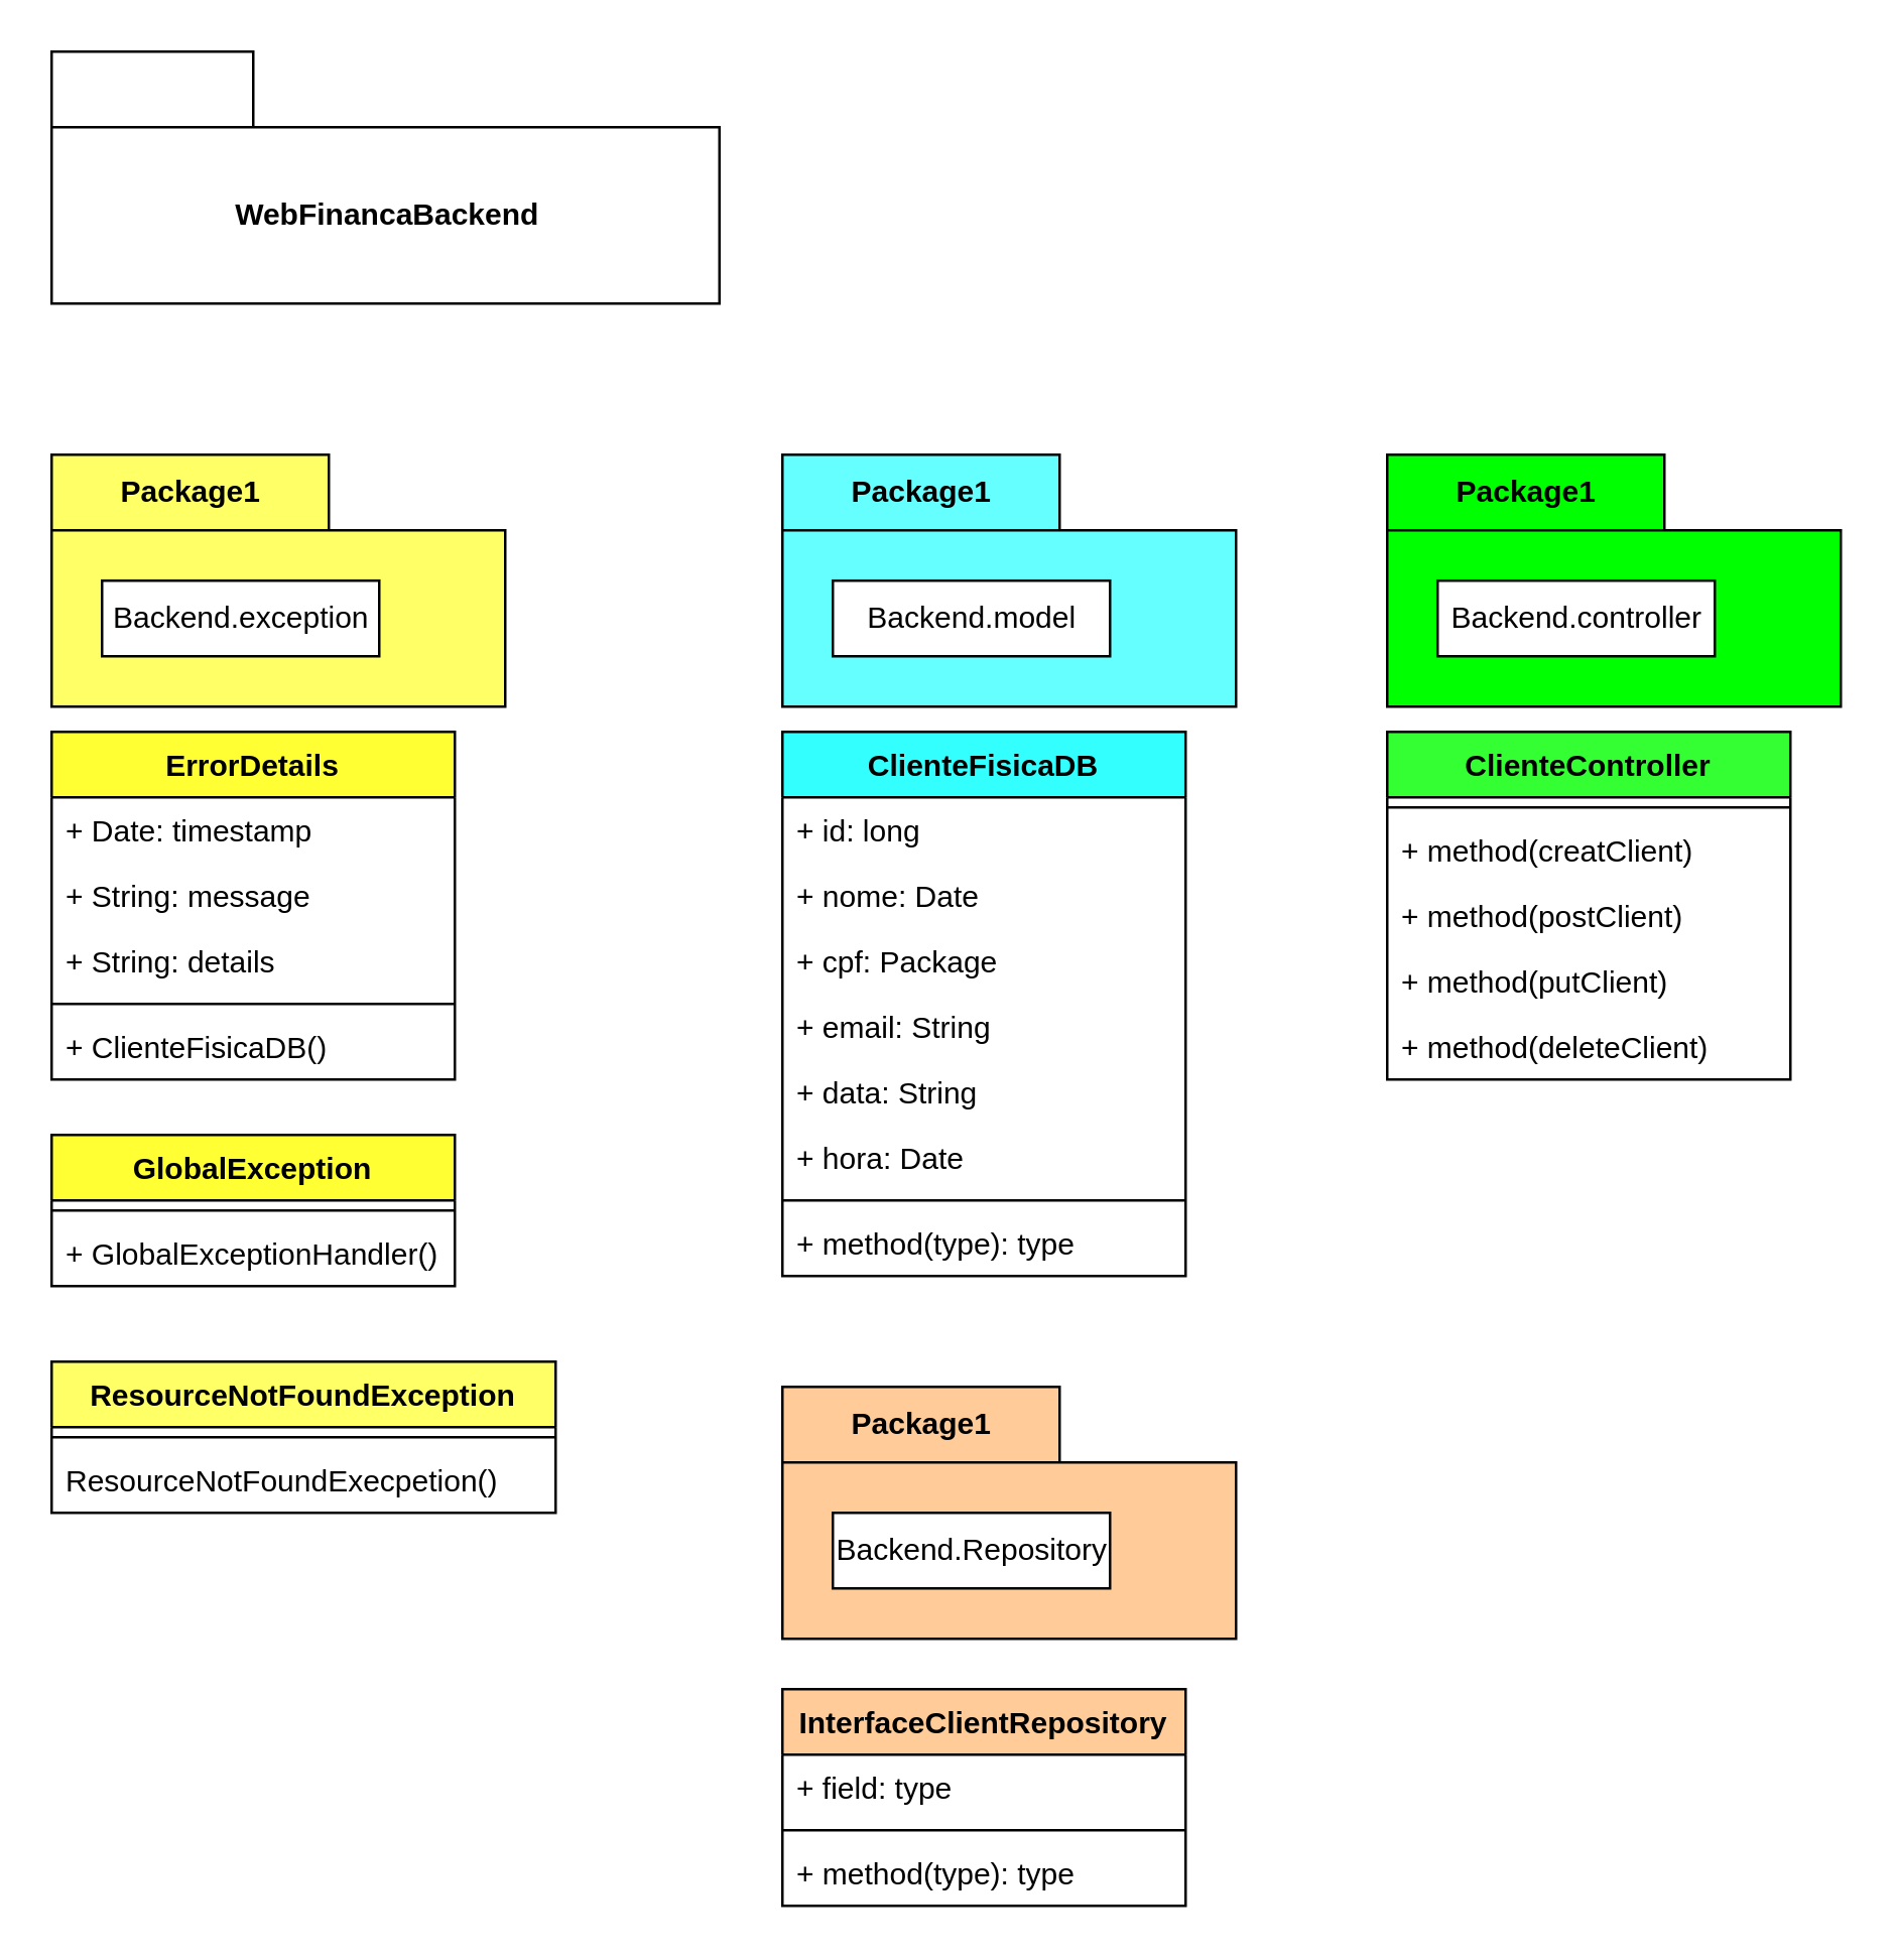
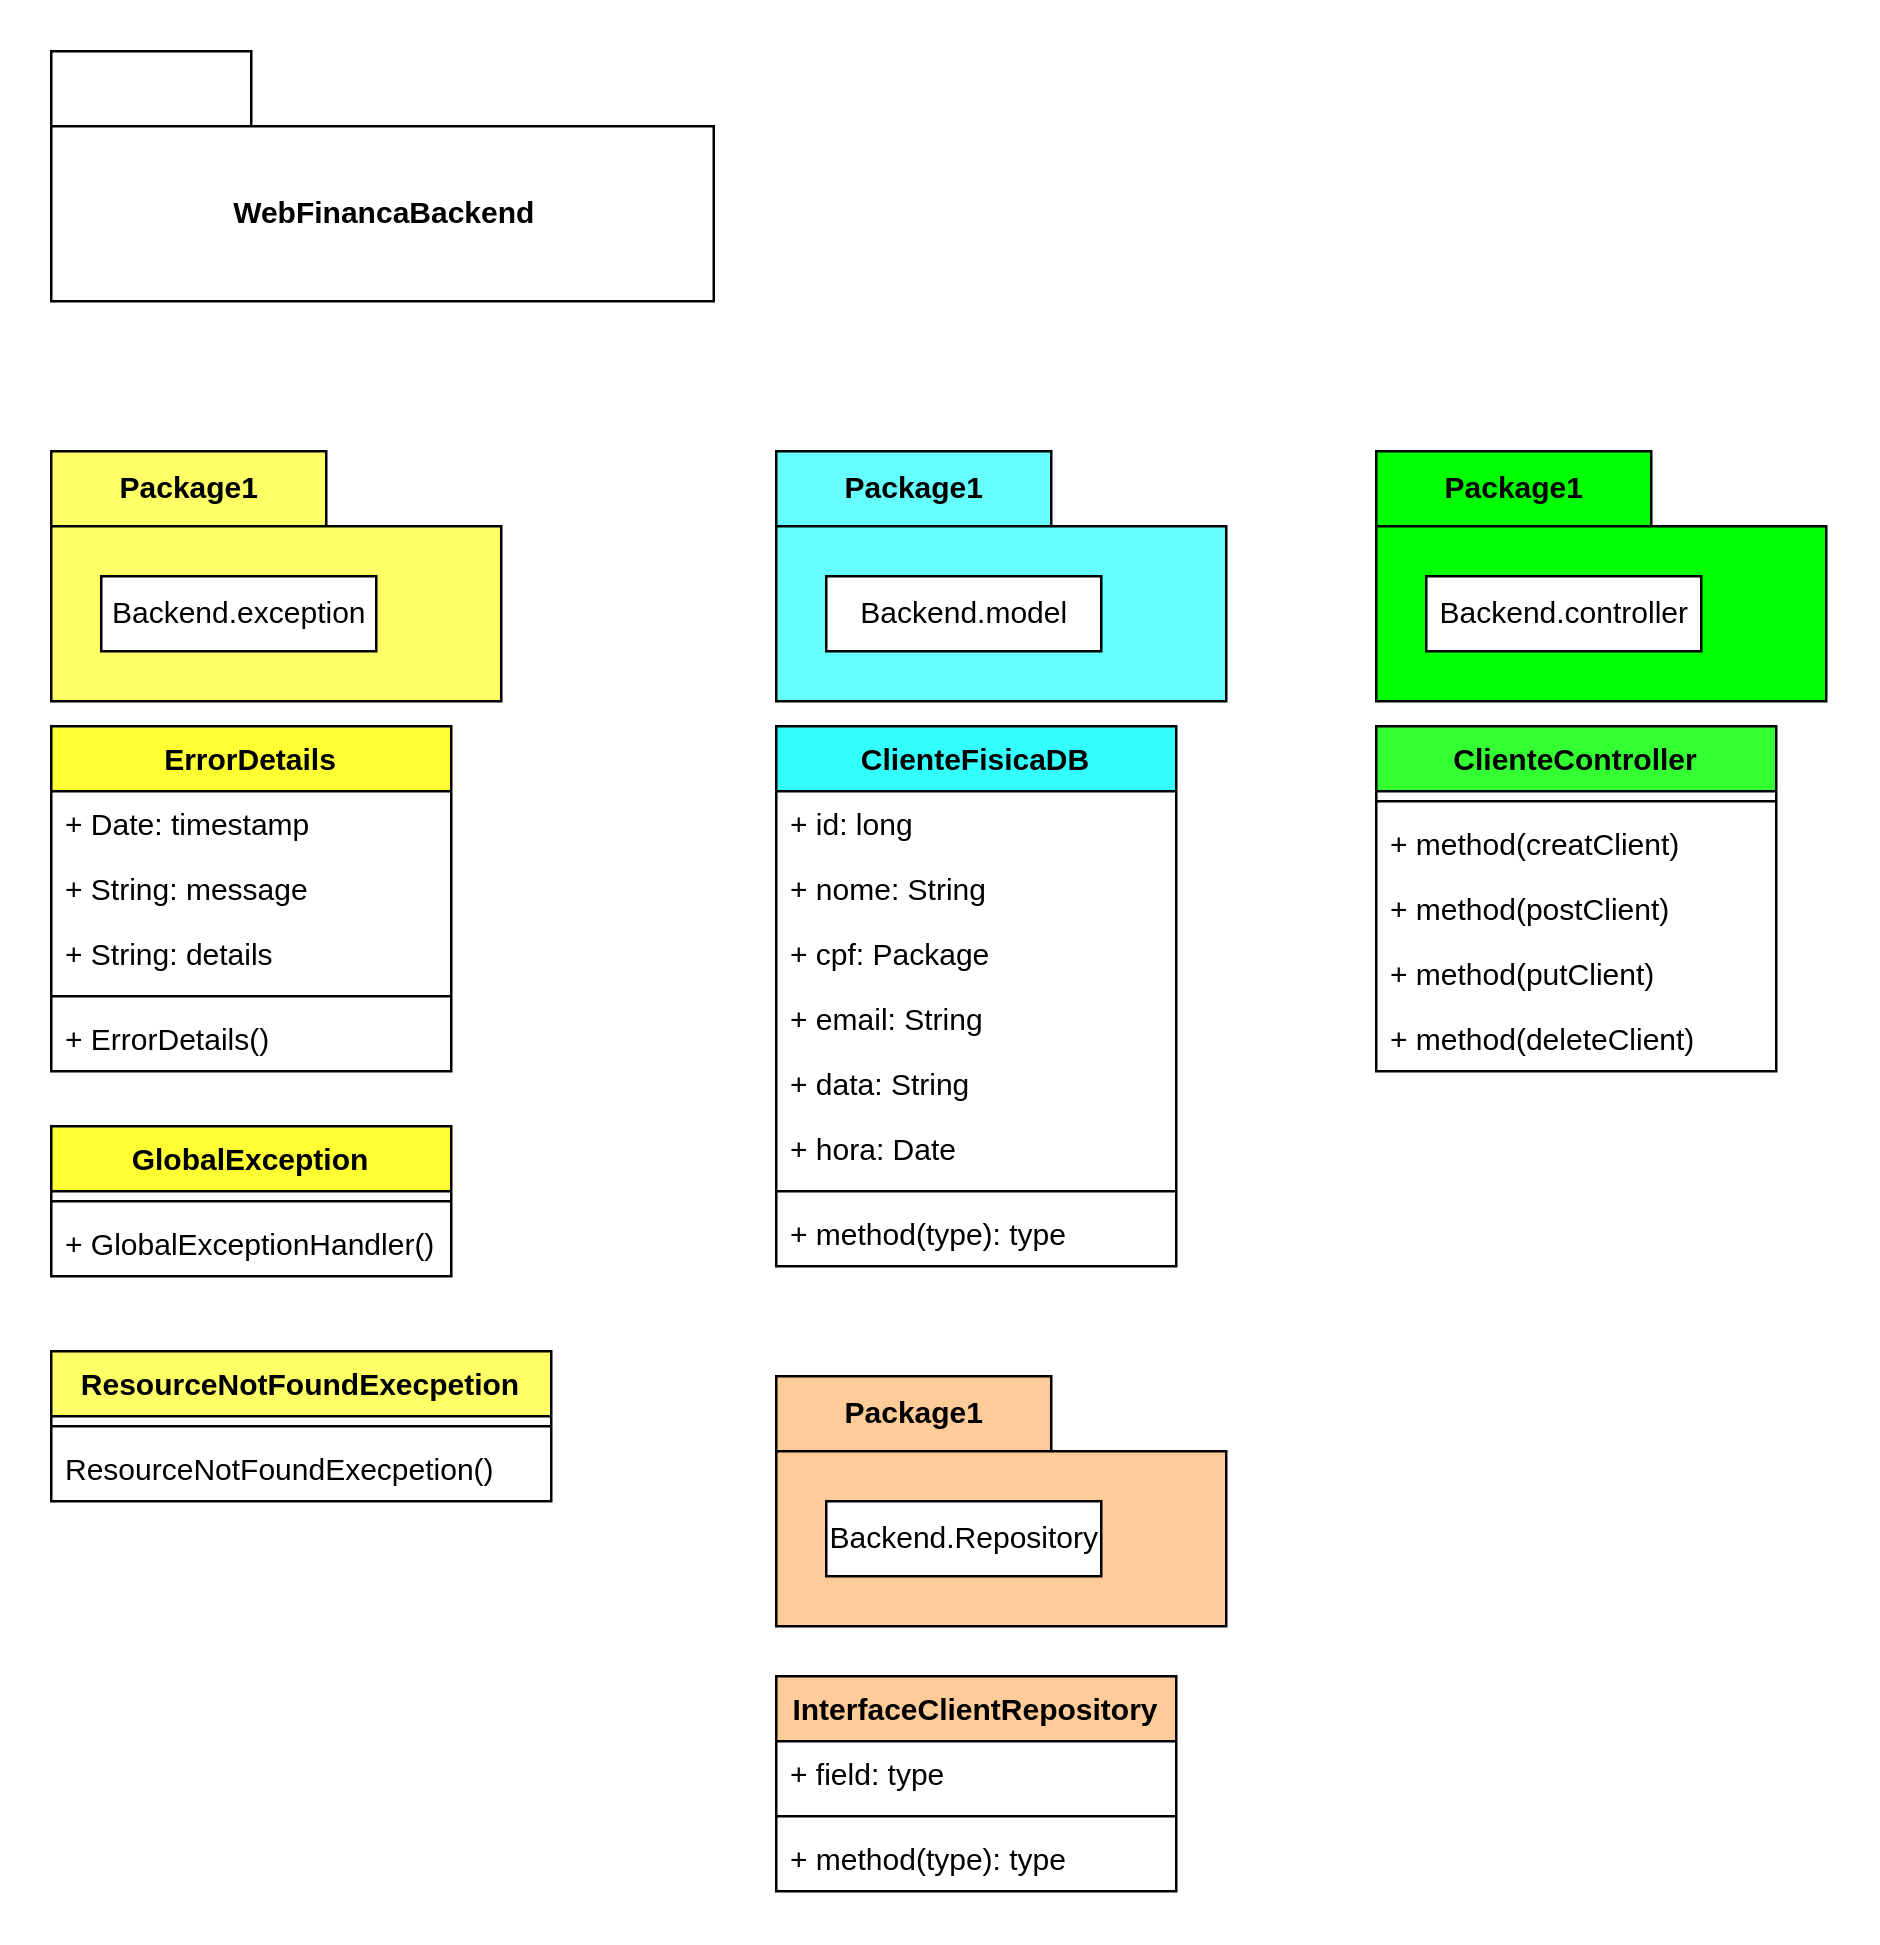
- <mxCell id="21" value="+ nome: Date" style="text;strokeColor=none;fillColor=none;align=left;verticalAlign=top;spacingLeft=4;spacingRight=4;overflow=hidden;rotatable=0;points=[[0,0.5],[1,0.5]];portConstraint=eastwest;" vertex="1" parent="19"><mxGeometry y="52" width="160" height="26" as="geometry" /></mxCell>
+ <mxCell id="21" value="+ nome: String" style="text;strokeColor=none;fillColor=none;align=left;verticalAlign=top;spacingLeft=4;spacingRight=4;overflow=hidden;rotatable=0;points=[[0,0.5],[1,0.5]];portConstraint=eastwest;" vertex="1" parent="19"><mxGeometry y="52" width="160" height="26" as="geometry" /></mxCell>
- <mxCell id="10" value="+ ClienteFisicaDB()" style="text;strokeColor=none;fillColor=none;align=left;verticalAlign=top;spacingLeft=4;spacingRight=4;overflow=hidden;rotatable=0;points=[[0,0.5],[1,0.5]];portConstraint=eastwest;" vertex="1" parent="5"><mxGeometry y="112" width="160" height="26" as="geometry" /></mxCell>
+ <mxCell id="10" value="+ ErrorDetails()" style="text;strokeColor=none;fillColor=none;align=left;verticalAlign=top;spacingLeft=4;spacingRight=4;overflow=hidden;rotatable=0;points=[[0,0.5],[1,0.5]];portConstraint=eastwest;" vertex="1" parent="5"><mxGeometry y="112" width="160" height="26" as="geometry" /></mxCell>
- <mxCell id="14" value="ResourceNotFoundException" style="swimlane;fontStyle=1;align=center;verticalAlign=top;childLayout=stackLayout;horizontal=1;startSize=26;horizontalStack=0;resizeParent=1;resizeParentMax=0;resizeLast=0;collapsible=1;marginBottom=0;fillColor=#FFFF66;" vertex="1" parent="1"><mxGeometry x="20" y="540" width="200" height="60" as="geometry" /></mxCell>
+ <mxCell id="14" value="ResourceNotFoundExecpetion" style="swimlane;fontStyle=1;align=center;verticalAlign=top;childLayout=stackLayout;horizontal=1;startSize=26;horizontalStack=0;resizeParent=1;resizeParentMax=0;resizeLast=0;collapsible=1;marginBottom=0;fillColor=#FFFF66;" vertex="1" parent="1"><mxGeometry x="20" y="540" width="200" height="60" as="geometry" /></mxCell>
